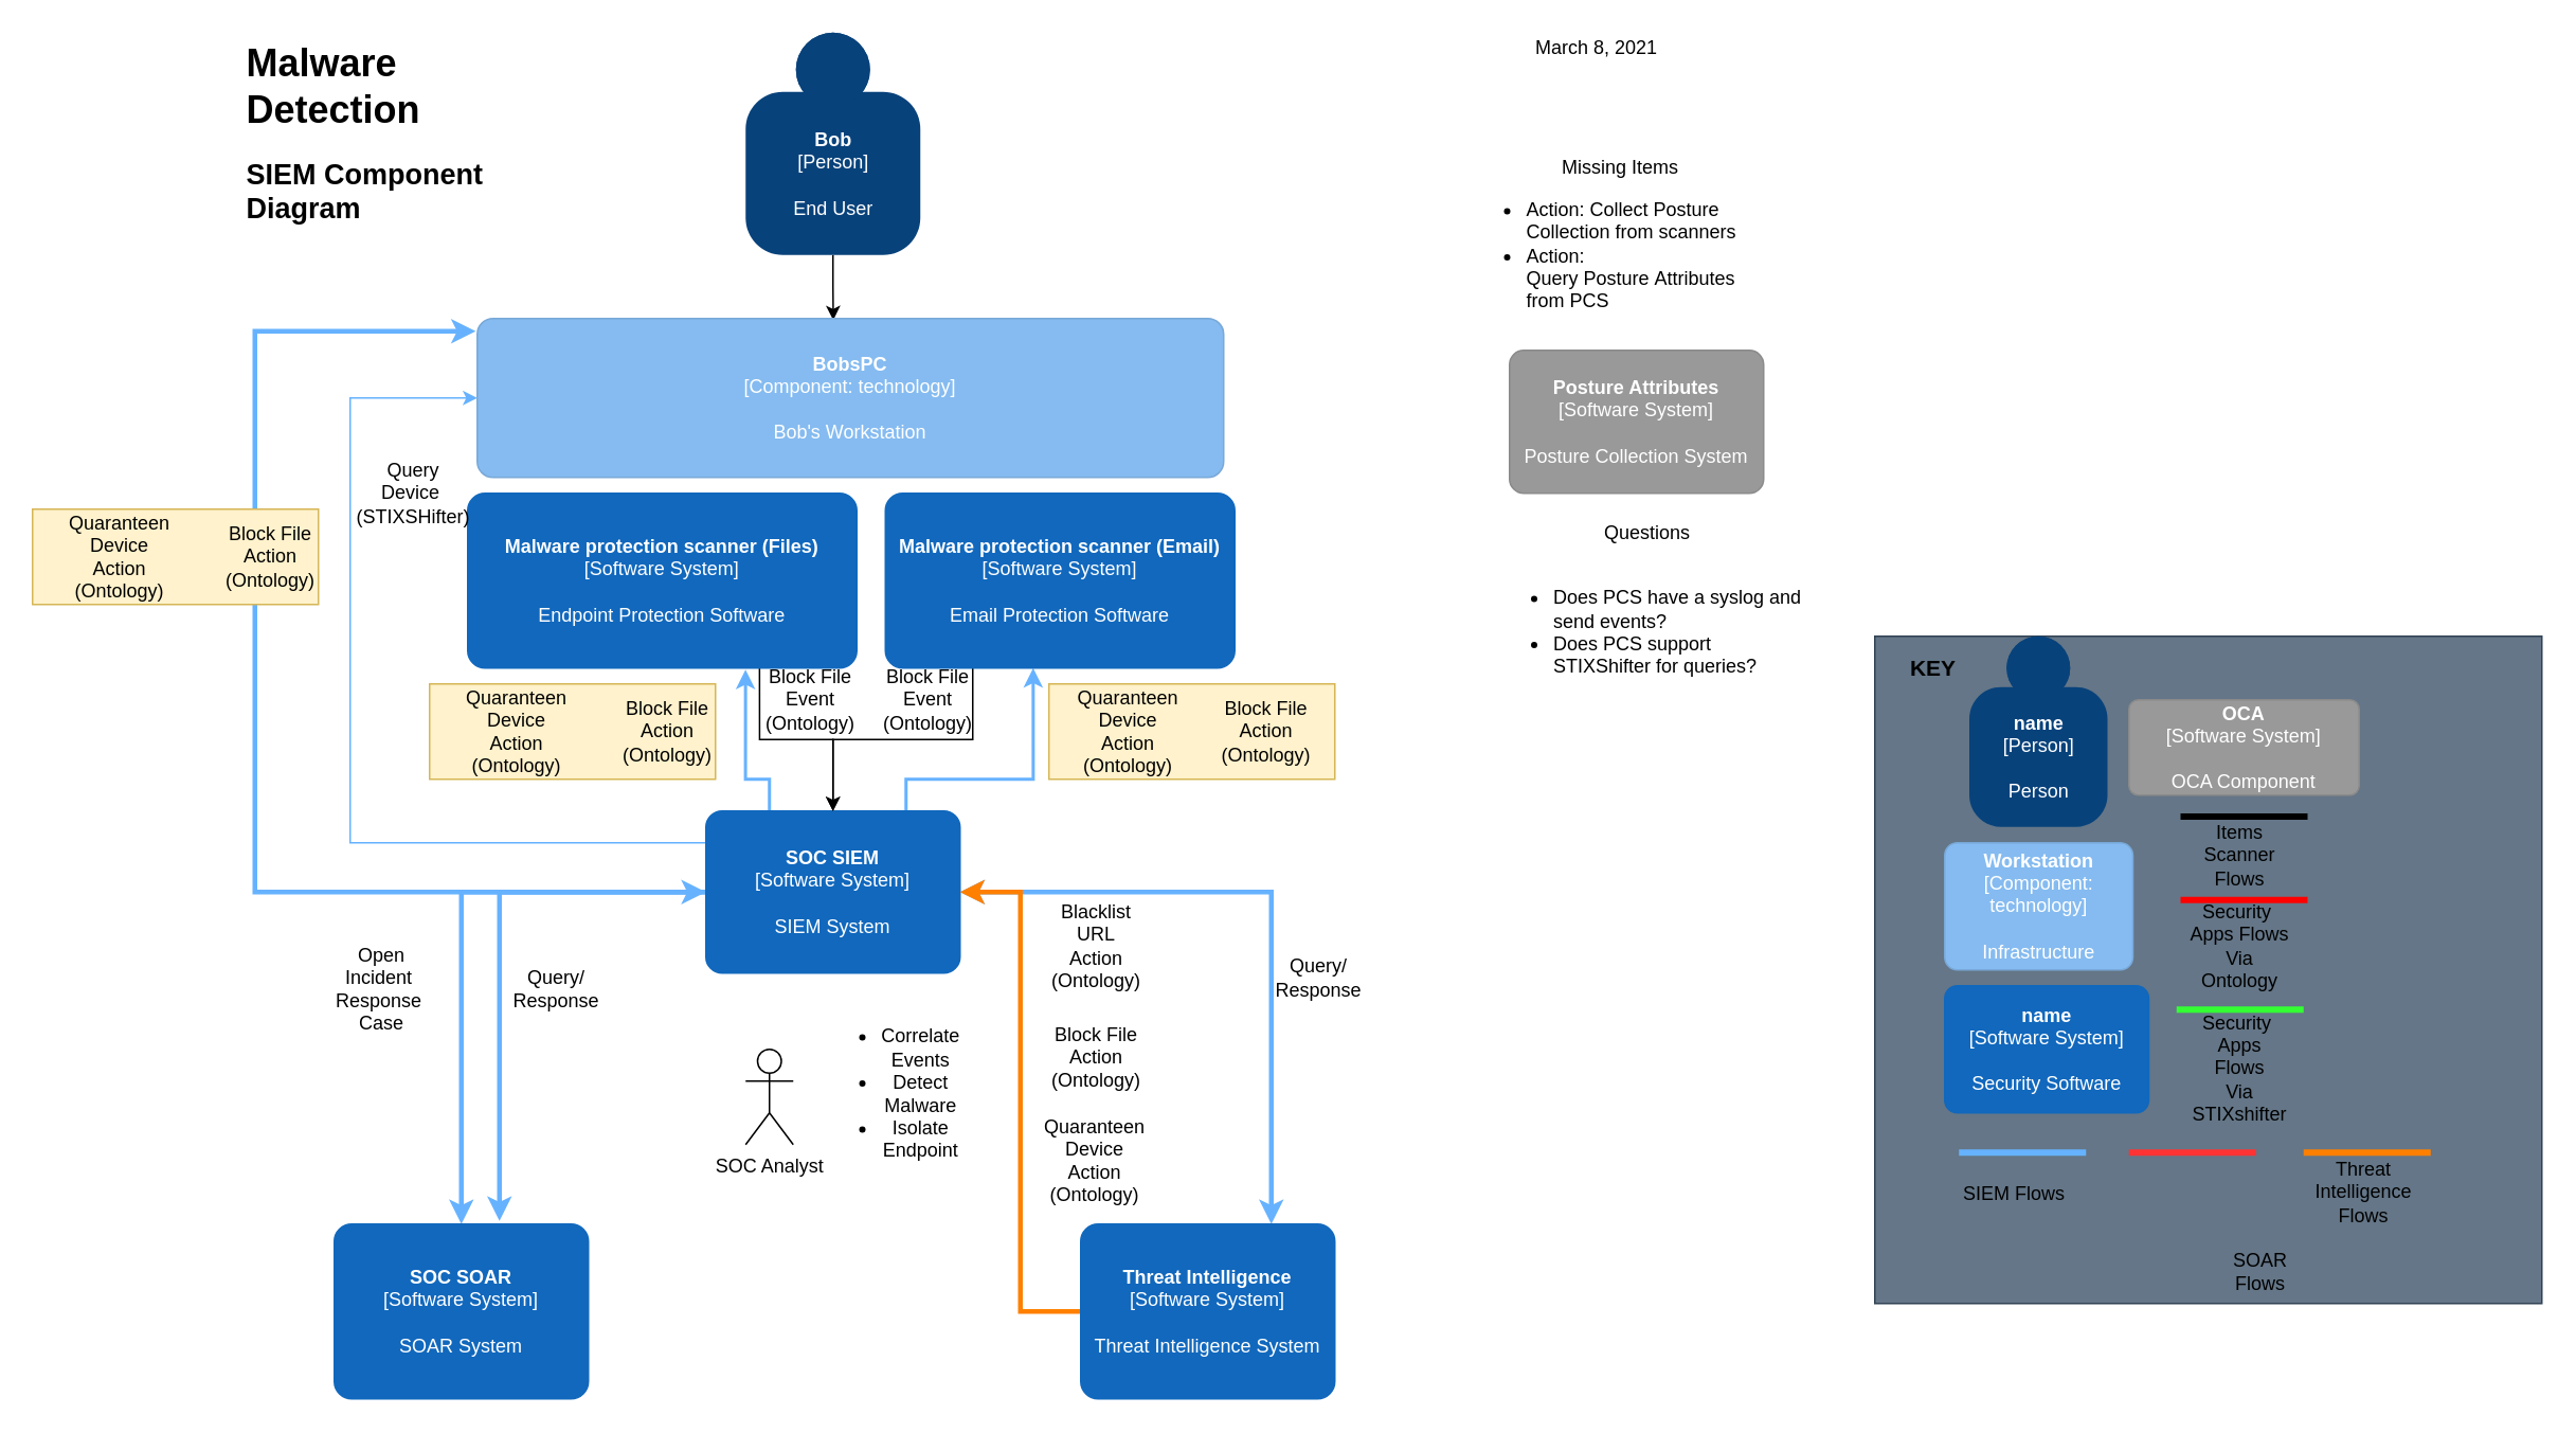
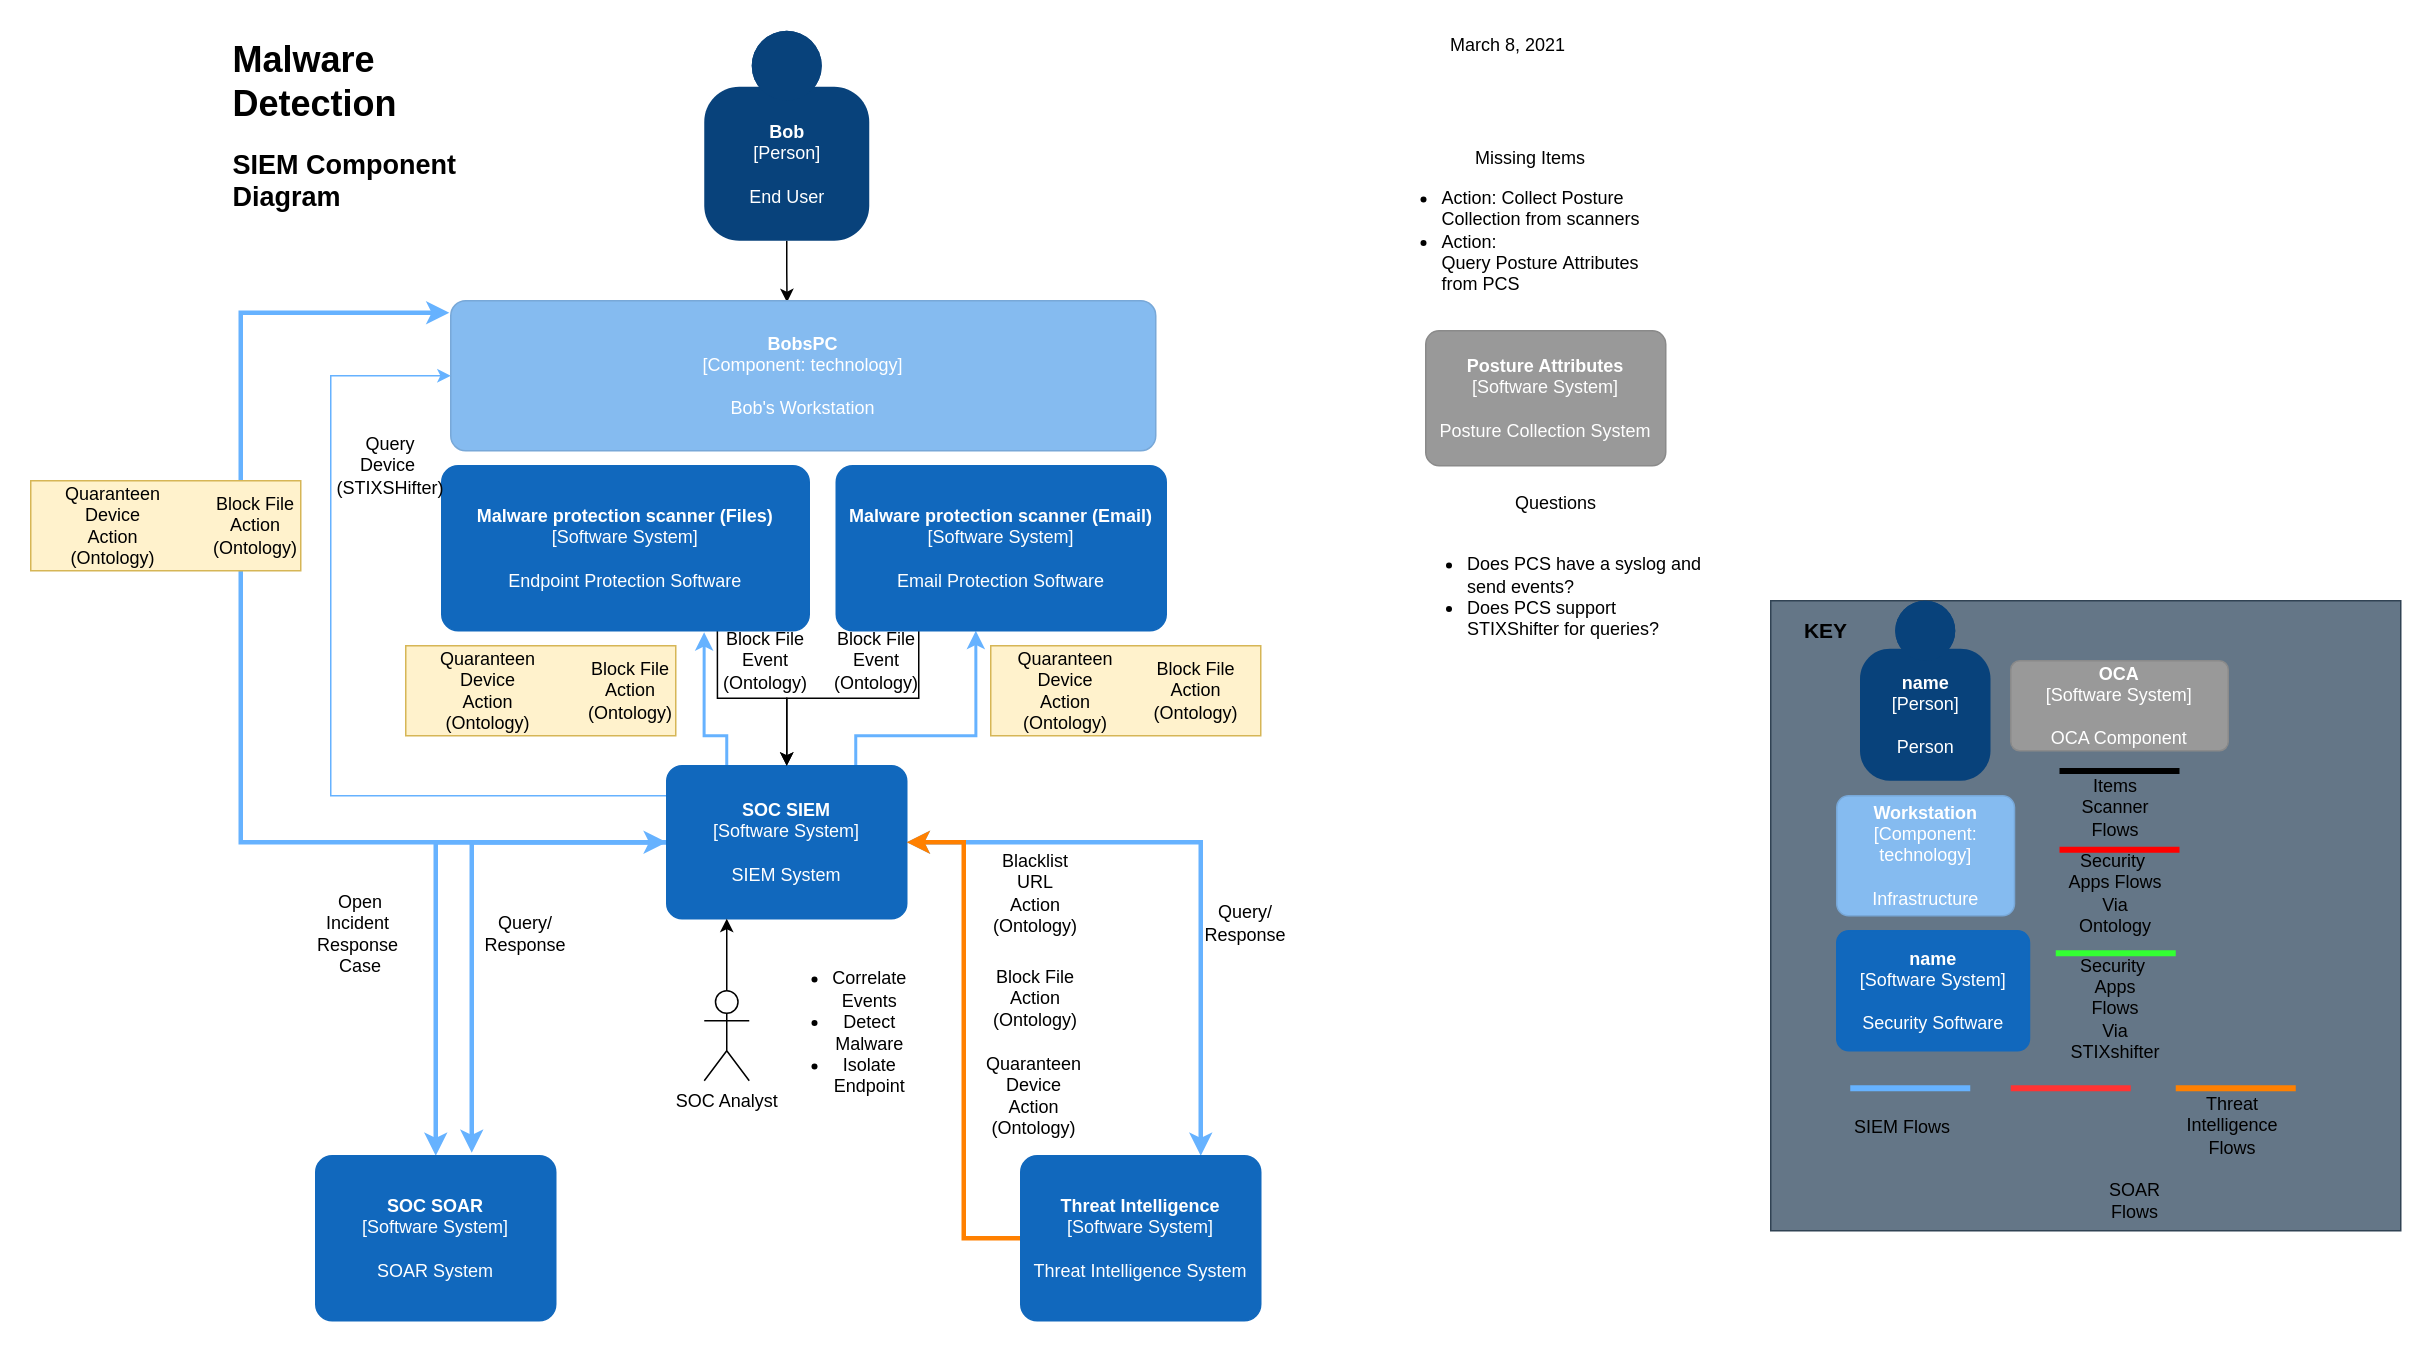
+ <mxCell id="14" style="edgeStyle=orthogonalEdgeStyle;rounded=0;orthogonalLoop=1;jettySize=auto;html=1;entryX=0.25;entryY=1;entryDx=0;entryDy=0;entryPerimeter=0;" parent="1" source="15" target="13" edge="1"><mxGeometry relative="1" as="geometry" /></mxCell>
